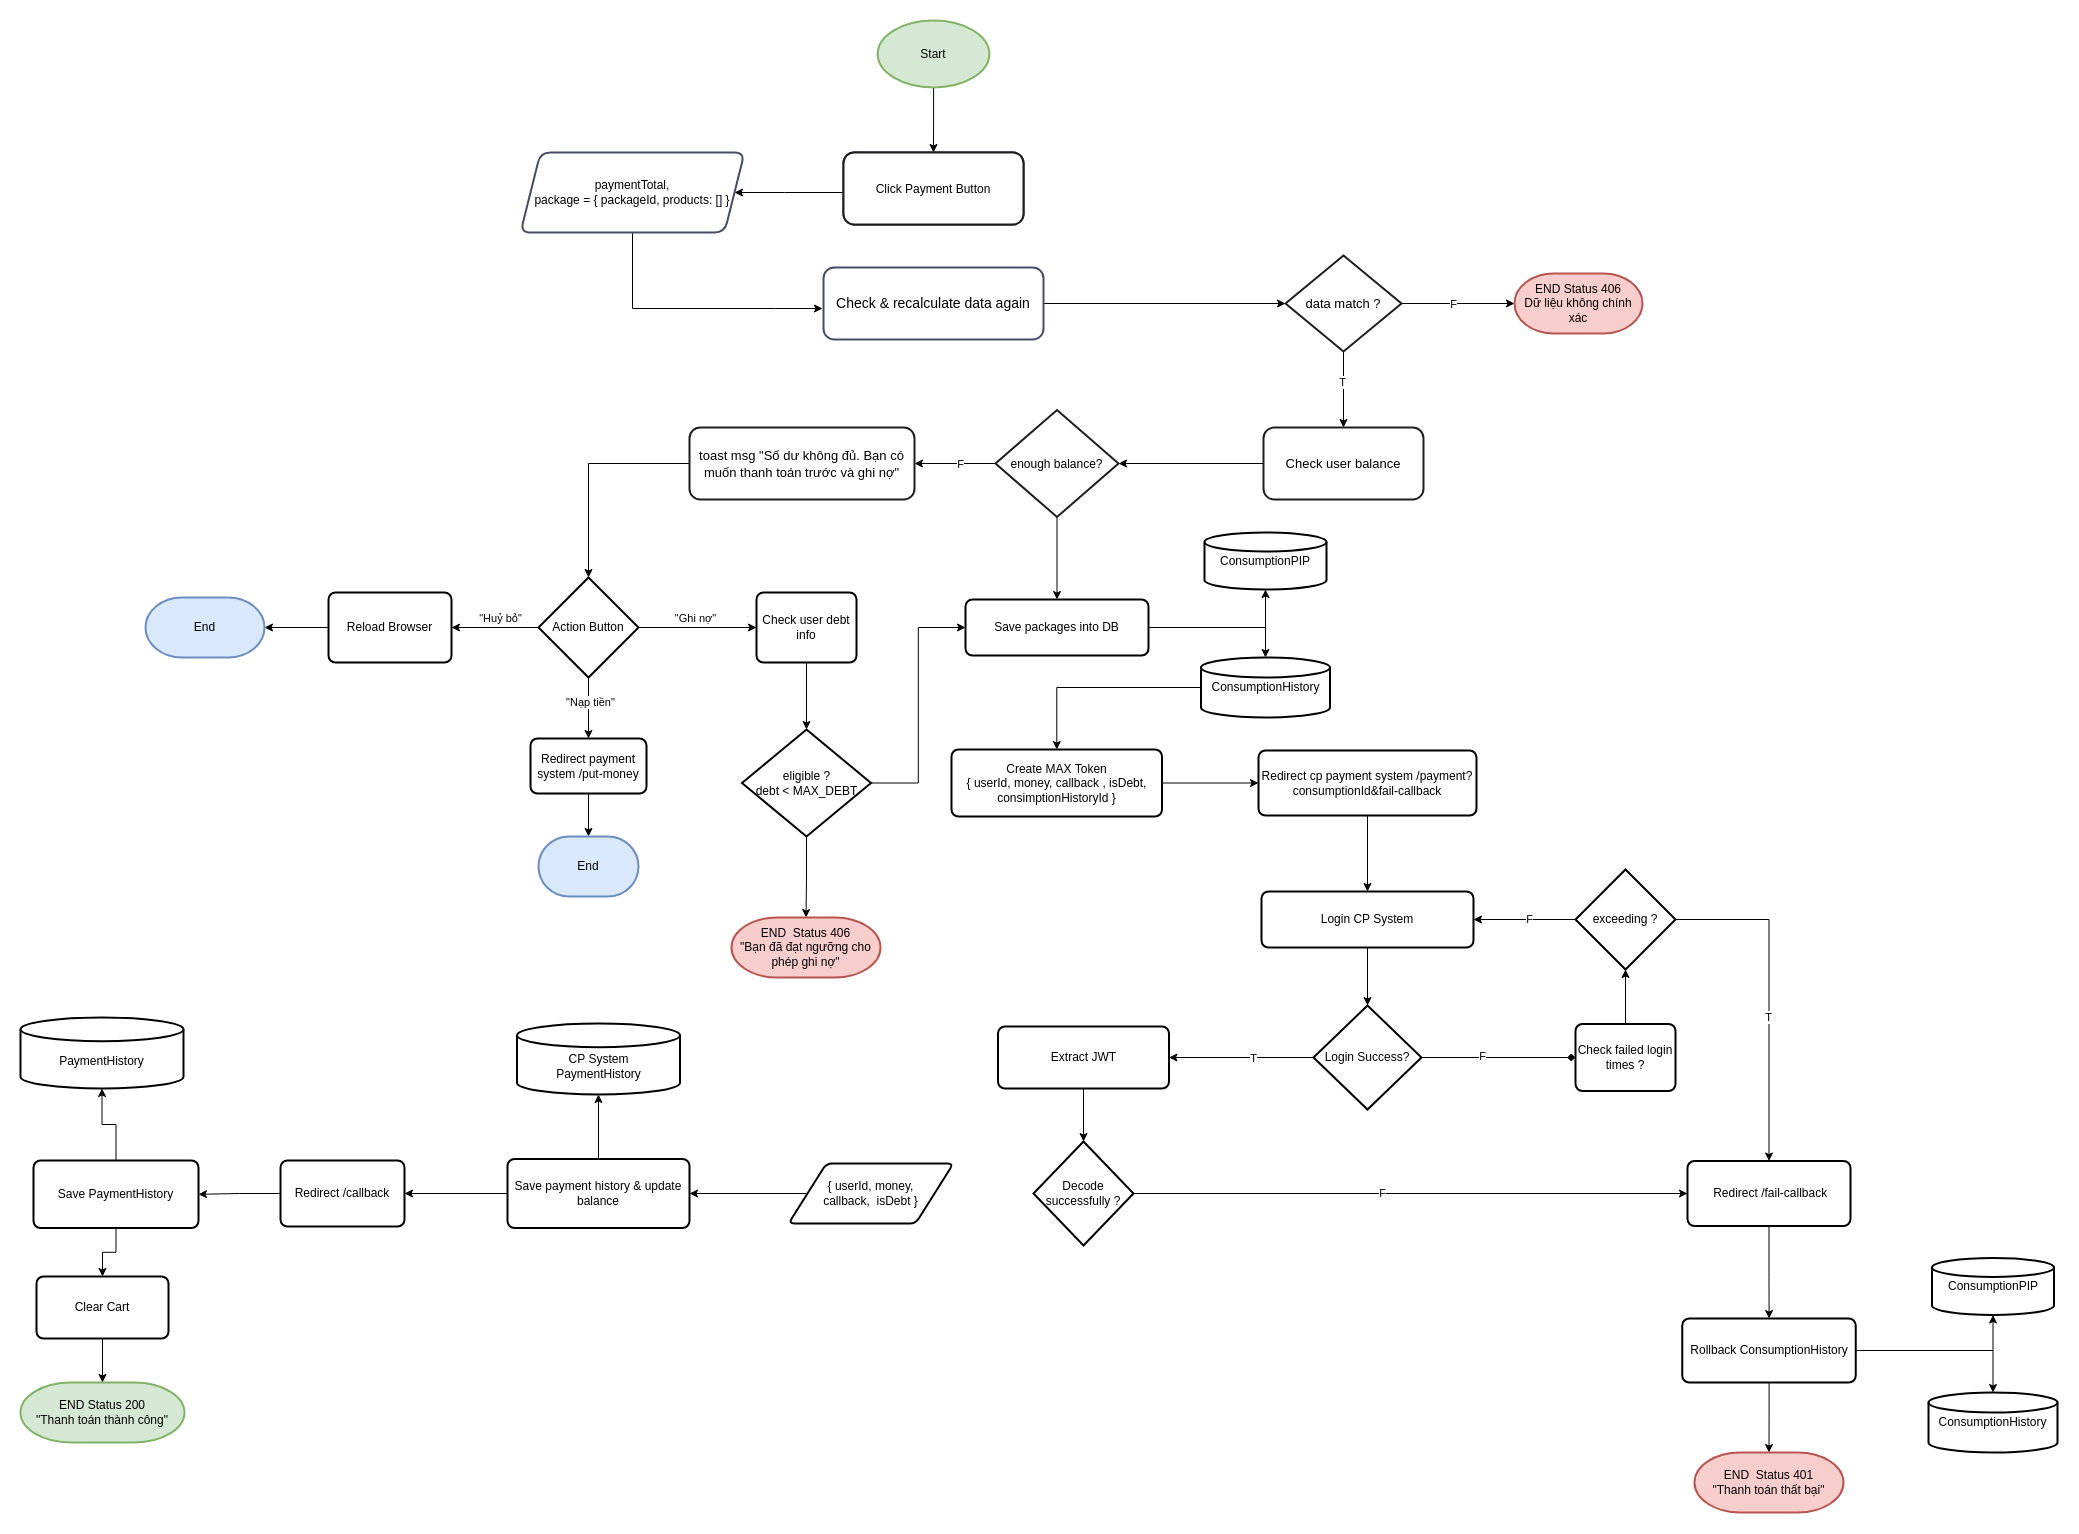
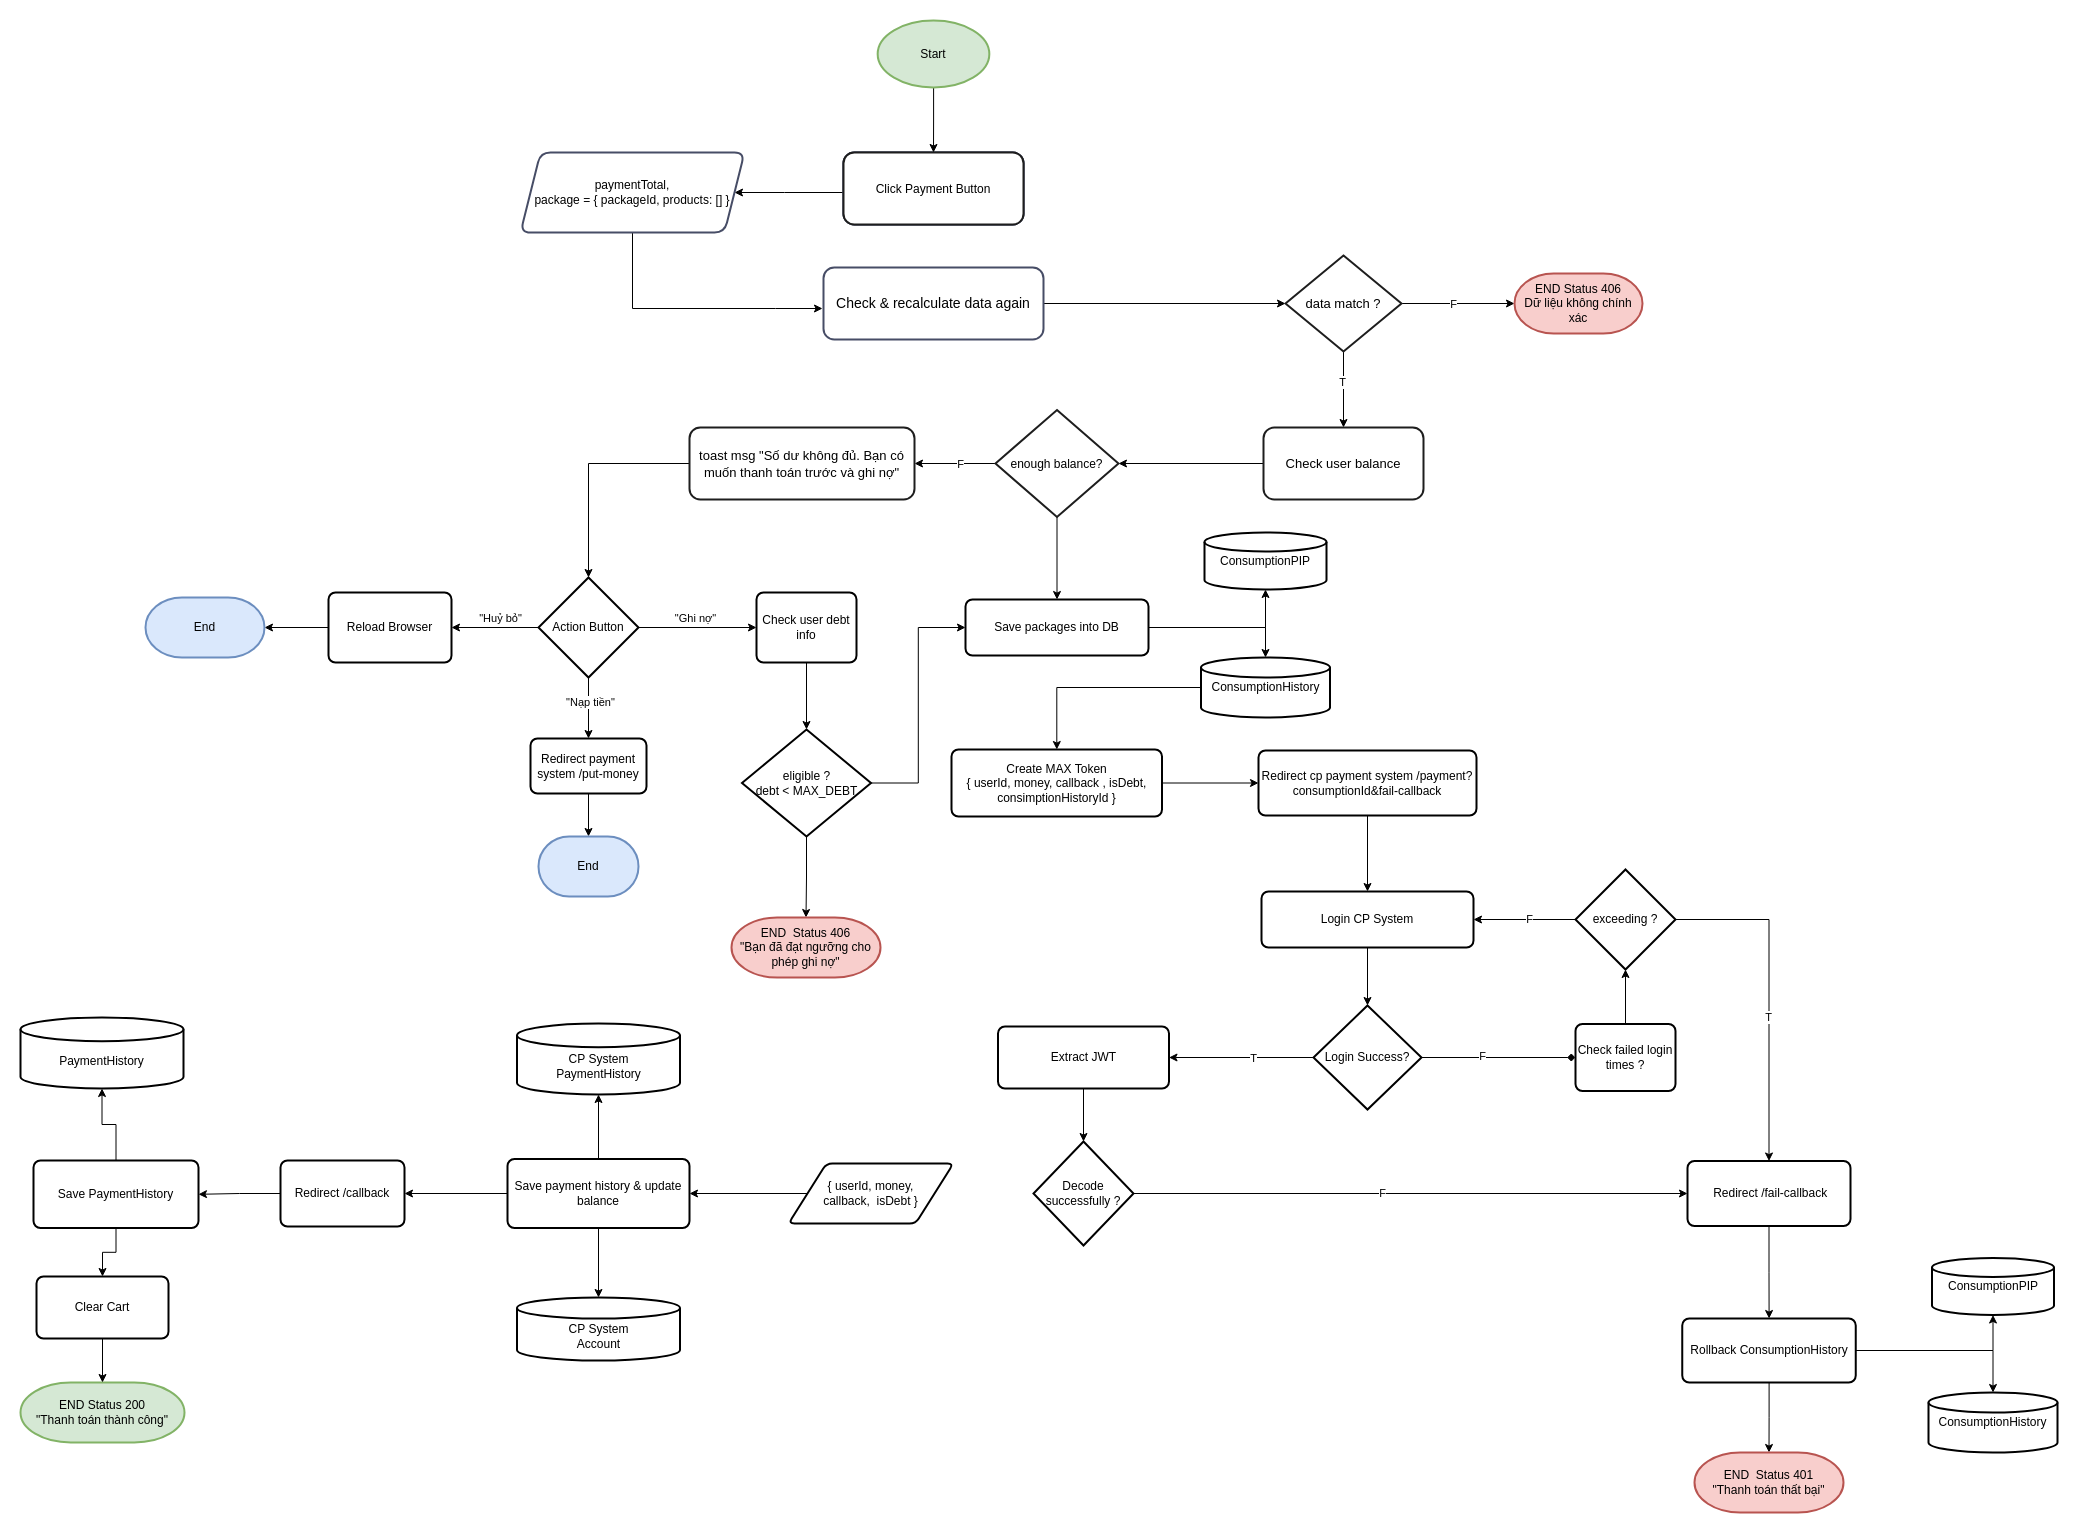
+ <mxCell id="76" style="edgeStyle=orthogonalEdgeStyle;rounded=0;orthogonalLoop=1;jettySize=auto;html=1;" edge="1" parent="1" source="78" target="82"><mxGeometry relative="1" as="geometry" /></mxCell>
+ <mxCell id="82" value="&lt;br&gt;CP System&lt;br&gt;Account" style="strokeWidth=2;html=1;shape=mxgraph.flowchart.database;whiteSpace=wrap;" vertex="1" parent="1"><mxGeometry x="516.5" y="1297" width="163" height="63" as="geometry" /></mxCell>
